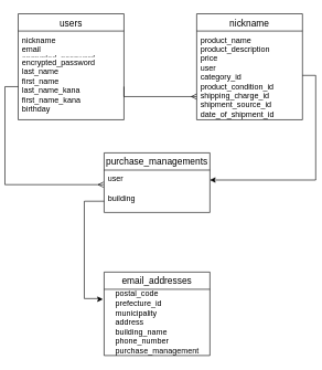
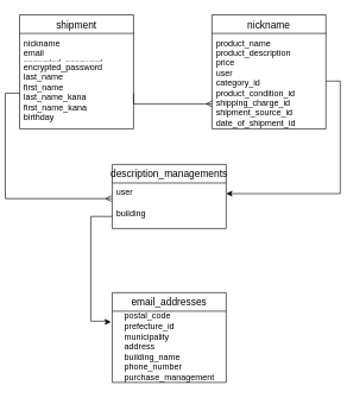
- <mxCell id="2" value="users" style="swimlane;fontStyle=0;childLayout=stackLayout;horizontal=1;startSize=26;horizontalStack=0;resizeParent=1;resizeParentMax=0;resizeLast=0;collapsible=1;marginBottom=0;align=center;fontSize=14;" vertex="1" parent="1"><mxGeometry x="20" y="20" width="160" height="160" as="geometry" /></mxCell>
+ <mxCell id="2" value="shipment" style="swimlane;fontStyle=0;childLayout=stackLayout;horizontal=1;startSize=26;horizontalStack=0;resizeParent=1;resizeParentMax=0;resizeLast=0;collapsible=1;marginBottom=0;align=center;fontSize=14;" vertex="1" parent="1"><mxGeometry x="20" y="20" width="160" height="160" as="geometry" /></mxCell>
- <mxCell id="7" value="purchase_managements" style="swimlane;fontStyle=0;childLayout=stackLayout;horizontal=1;startSize=26;horizontalStack=0;resizeParent=1;resizeParentMax=0;resizeLast=0;collapsible=1;marginBottom=0;align=center;fontSize=14;" vertex="1" parent="1"><mxGeometry x="150" y="230" width="160" height="90" as="geometry" /></mxCell>
+ <mxCell id="7" value="description_managements" style="swimlane;fontStyle=0;childLayout=stackLayout;horizontal=1;startSize=26;horizontalStack=0;resizeParent=1;resizeParentMax=0;resizeLast=0;collapsible=1;marginBottom=0;align=center;fontSize=14;" vertex="1" parent="1"><mxGeometry x="150" y="230" width="160" height="90" as="geometry" /></mxCell>
